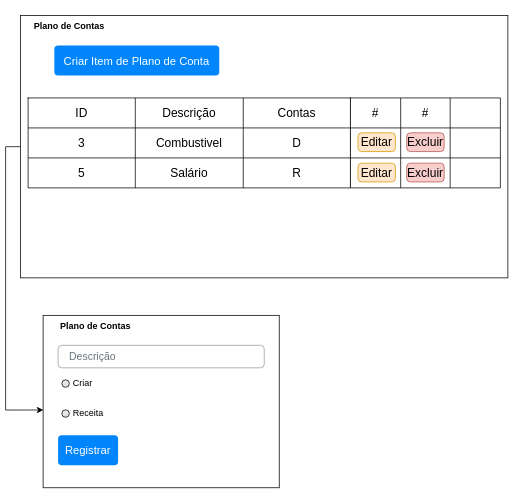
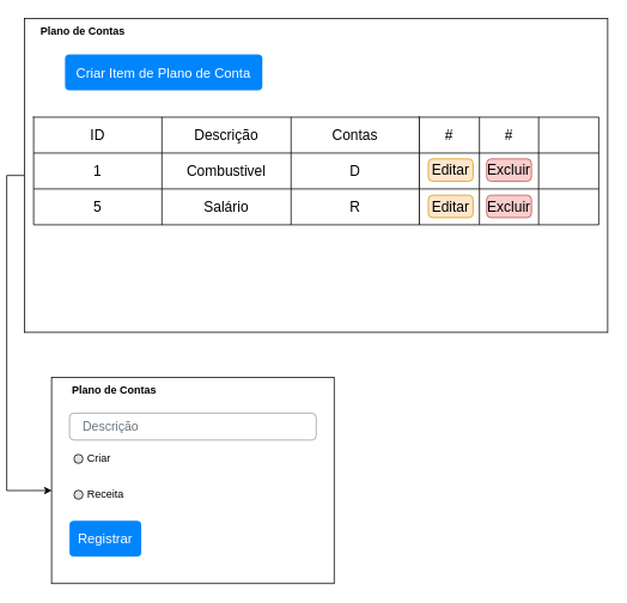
- <mxCell id="20" value="3" style="shape=partialRectangle;html=1;whiteSpace=wrap;connectable=0;strokeColor=inherit;overflow=hidden;fillColor=none;top=0;left=0;bottom=0;right=0;pointerEvents=1;fontSize=16;" vertex="1" parent="19"><mxGeometry width="143" height="40" as="geometry"><mxRectangle width="143" height="40" as="alternateBounds" /></mxGeometry></mxCell>
+ <mxCell id="20" value="1" style="shape=partialRectangle;html=1;whiteSpace=wrap;connectable=0;strokeColor=inherit;overflow=hidden;fillColor=none;top=0;left=0;bottom=0;right=0;pointerEvents=1;fontSize=16;" vertex="1" parent="19"><mxGeometry width="143" height="40" as="geometry"><mxRectangle width="143" height="40" as="alternateBounds" /></mxGeometry></mxCell>
